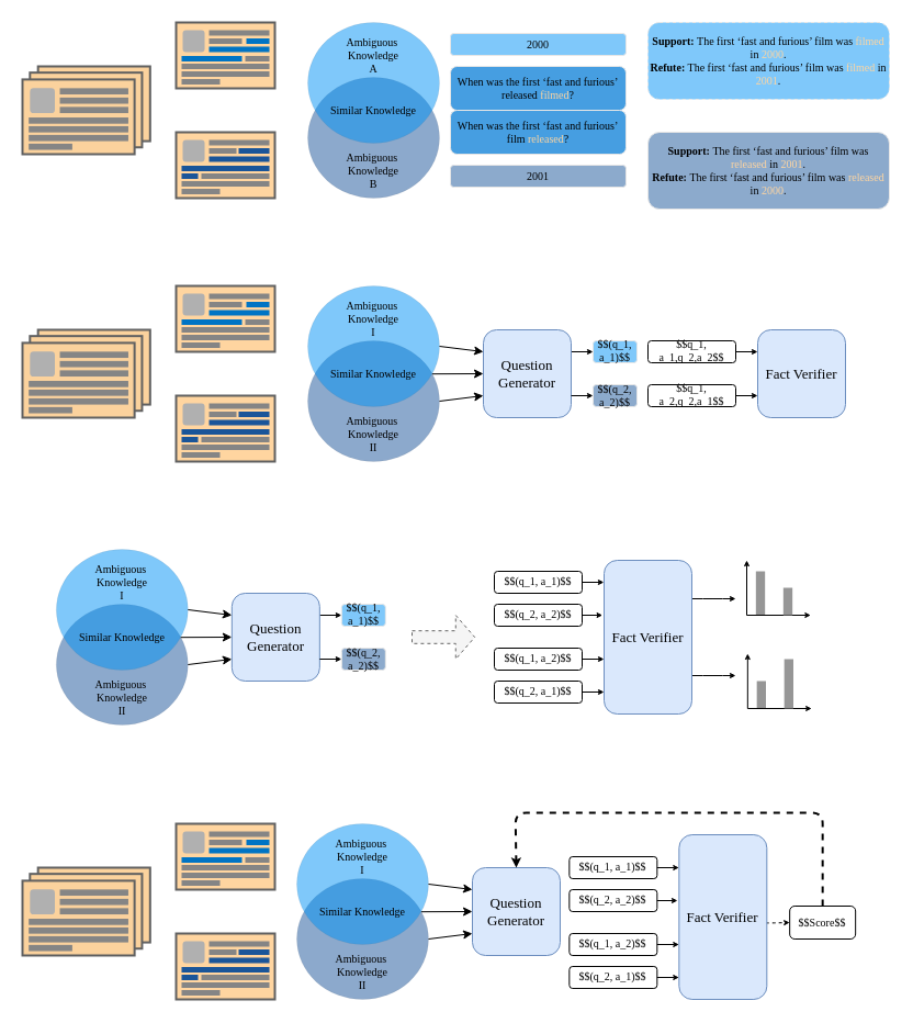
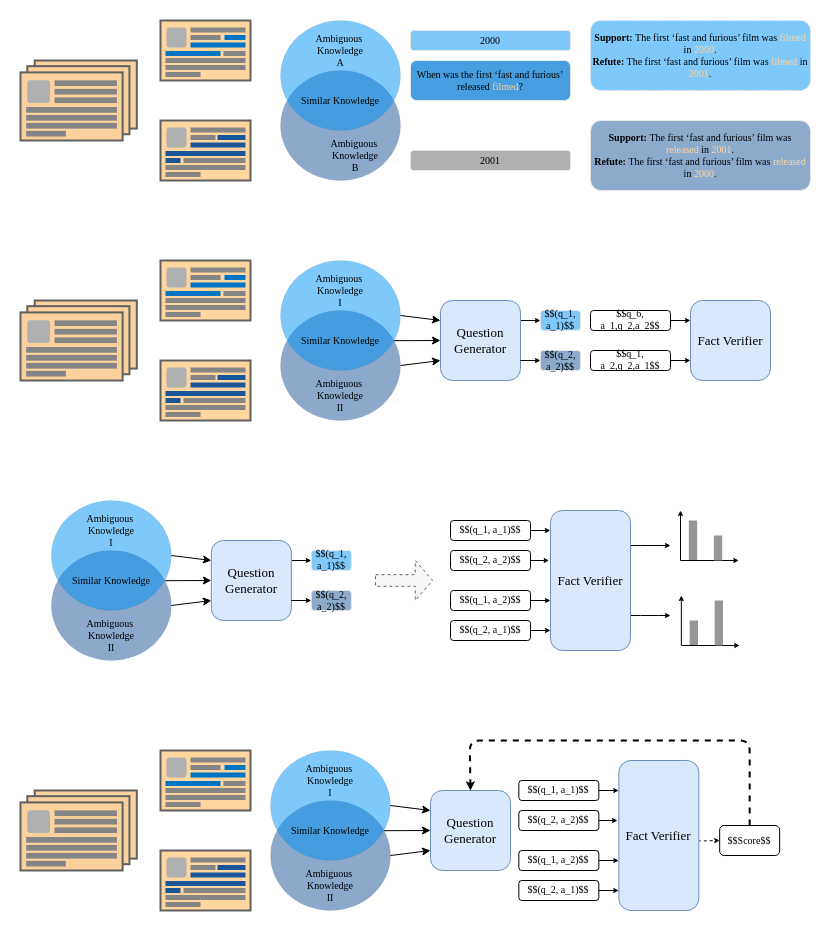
- <mxCell id="46" value="When was the first ‘fast and furious’ film&lt;font color=&quot;#ffd5a0&quot;&gt; released&lt;/font&gt;?" style="rounded=1;whiteSpace=wrap;html=1;fontFamily=Comic Sans MS;fontSize=10;fillColor=#469ee1;strokeColor=#E6E6E6;" vertex="1" parent="1"><mxGeometry x="410" y="100" width="160" height="40" as="geometry" /></mxCell>
- <mxCell id="42" value="Ambiguous&amp;nbsp;&lt;br&gt;Knowledge &lt;br&gt;B" style="text;html=1;strokeColor=none;fillColor=none;align=center;verticalAlign=middle;whiteSpace=wrap;rounded=0;fontFamily=Comic Sans MS;fontSize=10;" vertex="1" parent="1"><mxGeometry x="305" y="140" width="70" height="30" as="geometry" /></mxCell>
+ <mxCell id="42" value="Ambiguous&amp;nbsp;&lt;br&gt;Knowledge &lt;br&gt;B" style="text;html=1;strokeColor=none;fillColor=none;align=center;verticalAlign=middle;whiteSpace=wrap;rounded=0;fontFamily=Comic Sans MS;fontSize=10;" vertex="1" parent="1"><mxGeometry x="320" y="140" width="70" height="30" as="geometry" /></mxCell>
- <mxCell id="45" value="2001" style="rounded=1;whiteSpace=wrap;html=1;fontFamily=Comic Sans MS;fontSize=10;fillColor=#8caacc;strokeColor=#E6E6E6;" vertex="1" parent="1"><mxGeometry x="410" y="150" width="160" height="20" as="geometry" /></mxCell>
+ <mxCell id="45" value="2001" style="rounded=1;whiteSpace=wrap;html=1;fontFamily=Comic Sans MS;fontSize=10;fillColor=#b0b0b0;strokeColor=#E6E6E6;" vertex="1" parent="1"><mxGeometry x="410" y="150" width="160" height="20" as="geometry" /></mxCell>
- <mxCell id="99" value="$$q_1, a_1,q_2,a_2$$" style="whiteSpace=wrap;html=1;fontFamily=Comic Sans MS;fontSize=10;strokeColor=default;fillColor=none;spacingBottom=2;rounded=1;" vertex="1" parent="1"><mxGeometry x="590" y="310" width="80" height="20" as="geometry" /></mxCell>
+ <mxCell id="99" value="$$q_6, a_1,q_2,a_2$$" style="whiteSpace=wrap;html=1;fontFamily=Comic Sans MS;fontSize=10;strokeColor=default;fillColor=none;spacingBottom=2;rounded=1;" vertex="1" parent="1"><mxGeometry x="590" y="310" width="80" height="20" as="geometry" /></mxCell>
